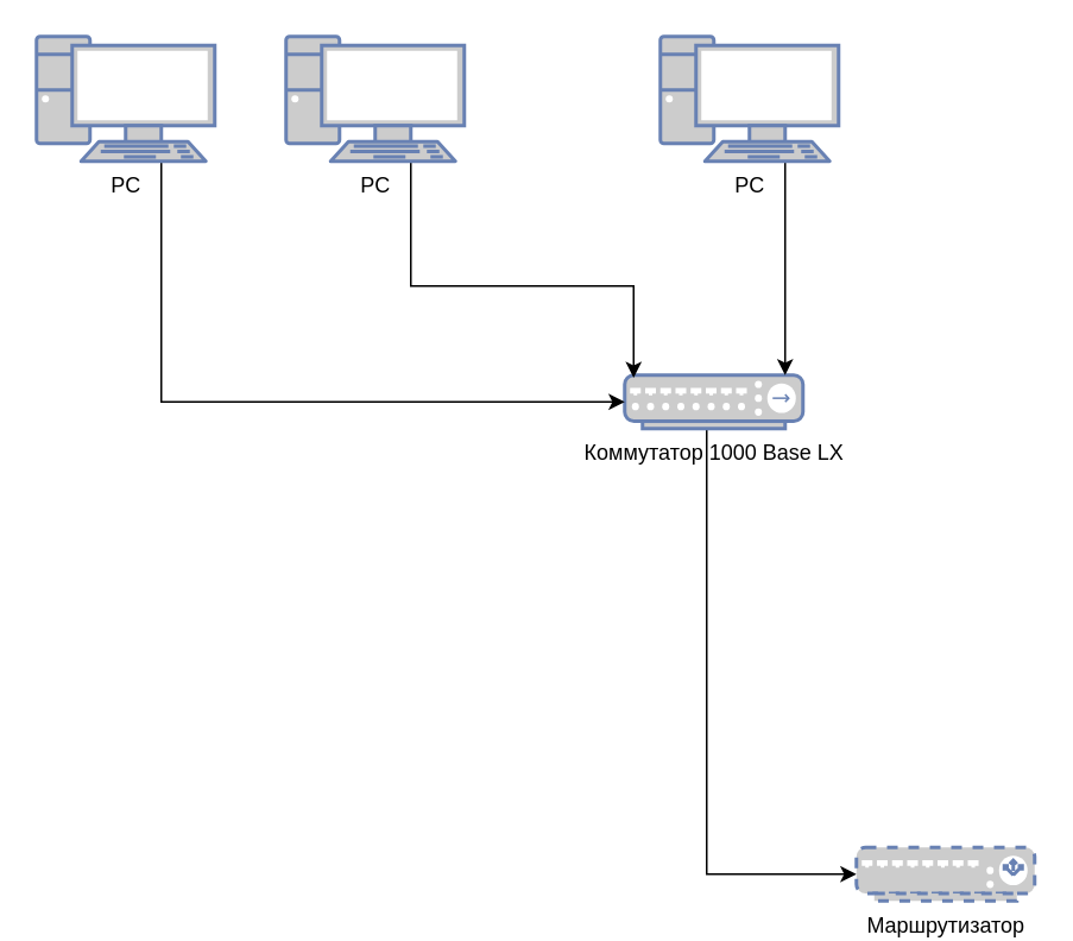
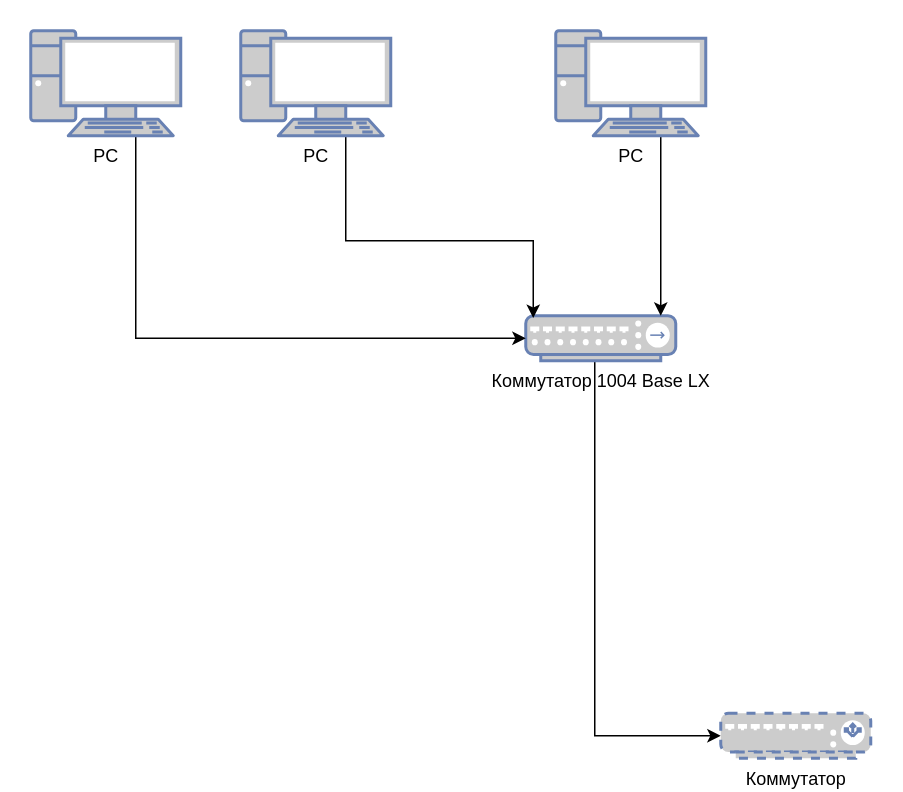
- <mxCell id="3" value="&lt;span style=&quot;color: rgb(0, 0, 0);&quot;&gt;Коммутатор&lt;/span&gt;&lt;font color=&quot;#000000&quot;&gt;&amp;nbsp;&lt;/font&gt;&lt;span style=&quot;color: rgb(0, 0, 0);&quot;&gt;1000 Base LX&lt;/span&gt;" style="fontColor=#0066CC;verticalAlign=top;verticalLabelPosition=bottom;labelPosition=center;align=center;html=1;outlineConnect=0;fillColor=#CCCCCC;strokeColor=#6881B3;gradientColor=none;gradientDirection=north;strokeWidth=2;shape=mxgraph.networks.hub;" parent="1" vertex="1"><mxGeometry x="350" y="210" width="100" height="30" as="geometry" /></mxCell>
+ <mxCell id="3" value="&lt;span style=&quot;color: rgb(0, 0, 0);&quot;&gt;Коммутатор&lt;/span&gt;&lt;font color=&quot;#000000&quot;&gt;&amp;nbsp;&lt;/font&gt;&lt;span style=&quot;color: rgb(0, 0, 0);&quot;&gt;1004 Base LX&lt;/span&gt;" style="fontColor=#0066CC;verticalAlign=top;verticalLabelPosition=bottom;labelPosition=center;align=center;html=1;outlineConnect=0;fillColor=#CCCCCC;strokeColor=#6881B3;gradientColor=none;gradientDirection=north;strokeWidth=2;shape=mxgraph.networks.hub;" parent="1" vertex="1"><mxGeometry x="350" y="210" width="100" height="30" as="geometry" /></mxCell>
- <mxCell id="4" value="&lt;span style=&quot;color: rgb(0, 0, 0);&quot;&gt;Маршрутизатор&lt;/span&gt;" style="fontColor=#0066CC;verticalAlign=top;verticalLabelPosition=bottom;labelPosition=center;align=center;html=1;outlineConnect=0;fillColor=#CCCCCC;strokeColor=#6881B3;gradientColor=none;gradientDirection=north;strokeWidth=2;shape=mxgraph.networks.load_balancer;shadow=0;dashed=1;" parent="1" vertex="1"><mxGeometry x="480" y="475" width="100" height="30" as="geometry" /></mxCell>
+ <mxCell id="4" value="&lt;span style=&quot;color: rgb(0, 0, 0);&quot;&gt;Коммутатор&lt;/span&gt;" style="fontColor=#0066CC;verticalAlign=top;verticalLabelPosition=bottom;labelPosition=center;align=center;html=1;outlineConnect=0;fillColor=#CCCCCC;strokeColor=#6881B3;gradientColor=none;gradientDirection=north;strokeWidth=2;shape=mxgraph.networks.load_balancer;shadow=0;dashed=1;" parent="1" vertex="1"><mxGeometry x="480" y="475" width="100" height="30" as="geometry" /></mxCell>
